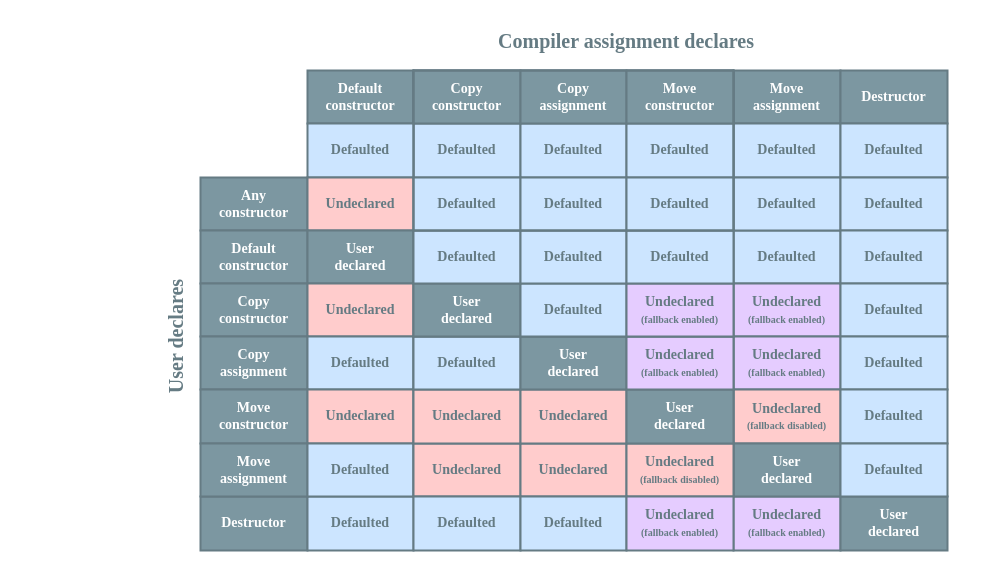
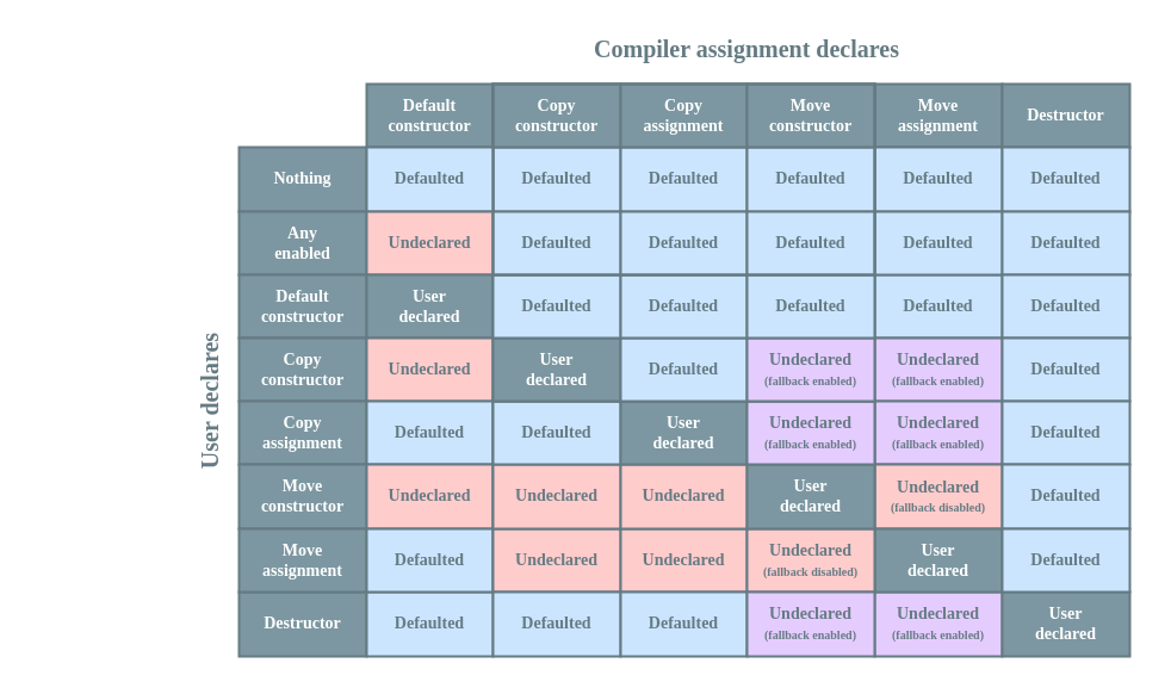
+ <mxCell id="22" value="Nothing" style="shape=partialRectangle;html=1;whiteSpace=wrap;connectable=0;fillColor=#7C97A1;strokeWidth=2;strokeColor=#657B83;fontColor=#FFFFFF;fontFamily=Ubuntu;fontSize=14;fontStyle=1" parent="1" vertex="1"><mxGeometry x="200" y="123" width="107" height="54" as="geometry" /></mxCell>
- <mxCell id="25" value="Any&lt;br&gt;constructor" style="shape=partialRectangle;html=1;whiteSpace=wrap;connectable=0;fillColor=#7C97A1;strokeWidth=2;strokeColor=#657B83;fontColor=#FFFFFF;fontFamily=Ubuntu;fontSize=14;fontStyle=1" parent="1" vertex="1"><mxGeometry x="200" y="177" width="107" height="53" as="geometry" /></mxCell>
+ <mxCell id="25" value="Any&lt;br&gt;enabled" style="shape=partialRectangle;html=1;whiteSpace=wrap;connectable=0;fillColor=#7C97A1;strokeWidth=2;strokeColor=#657B83;fontColor=#FFFFFF;fontFamily=Ubuntu;fontSize=14;fontStyle=1" parent="1" vertex="1"><mxGeometry x="200" y="177" width="107" height="53" as="geometry" /></mxCell>
